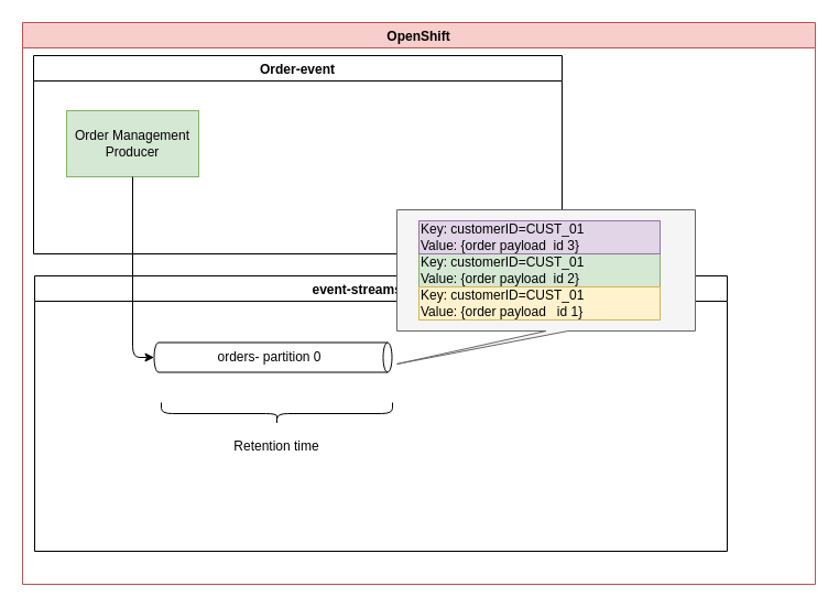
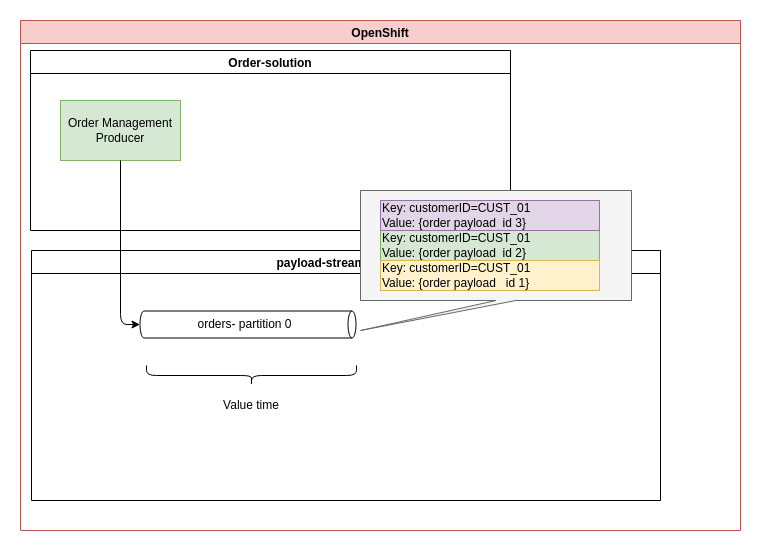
- <mxCell id="3" value="Order-event" style="swimlane;" parent="2" vertex="1"><mxGeometry x="10" y="30" width="480" height="180" as="geometry" /></mxCell>
+ <mxCell id="3" value="Order-solution" style="swimlane;" parent="2" vertex="1"><mxGeometry x="10" y="30" width="480" height="180" as="geometry" /></mxCell>
- <mxCell id="5" value="event-streams cluster" style="swimlane;verticalAlign=middle;textDirection=ltr;horizontal=1;" parent="2" vertex="1"><mxGeometry x="11" y="230" width="629" height="250" as="geometry"><mxRectangle x="11" y="320" width="160" height="23" as="alternateBounds" /></mxGeometry></mxCell>
+ <mxCell id="5" value="payload-streams cluster" style="swimlane;verticalAlign=middle;textDirection=ltr;horizontal=1;" parent="2" vertex="1"><mxGeometry x="11" y="230" width="629" height="250" as="geometry"><mxRectangle x="11" y="320" width="160" height="23" as="alternateBounds" /></mxGeometry></mxCell>
- <mxCell id="12" value="Retention time" style="text;html=1;strokeColor=none;fillColor=none;align=center;verticalAlign=middle;whiteSpace=wrap;rounded=0;" parent="5" vertex="1"><mxGeometry x="160" y="140" width="120" height="30" as="geometry" /></mxCell>
+ <mxCell id="12" value="Value time" style="text;html=1;strokeColor=none;fillColor=none;align=center;verticalAlign=middle;whiteSpace=wrap;rounded=0;" parent="5" vertex="1"><mxGeometry x="160" y="140" width="120" height="30" as="geometry" /></mxCell>
